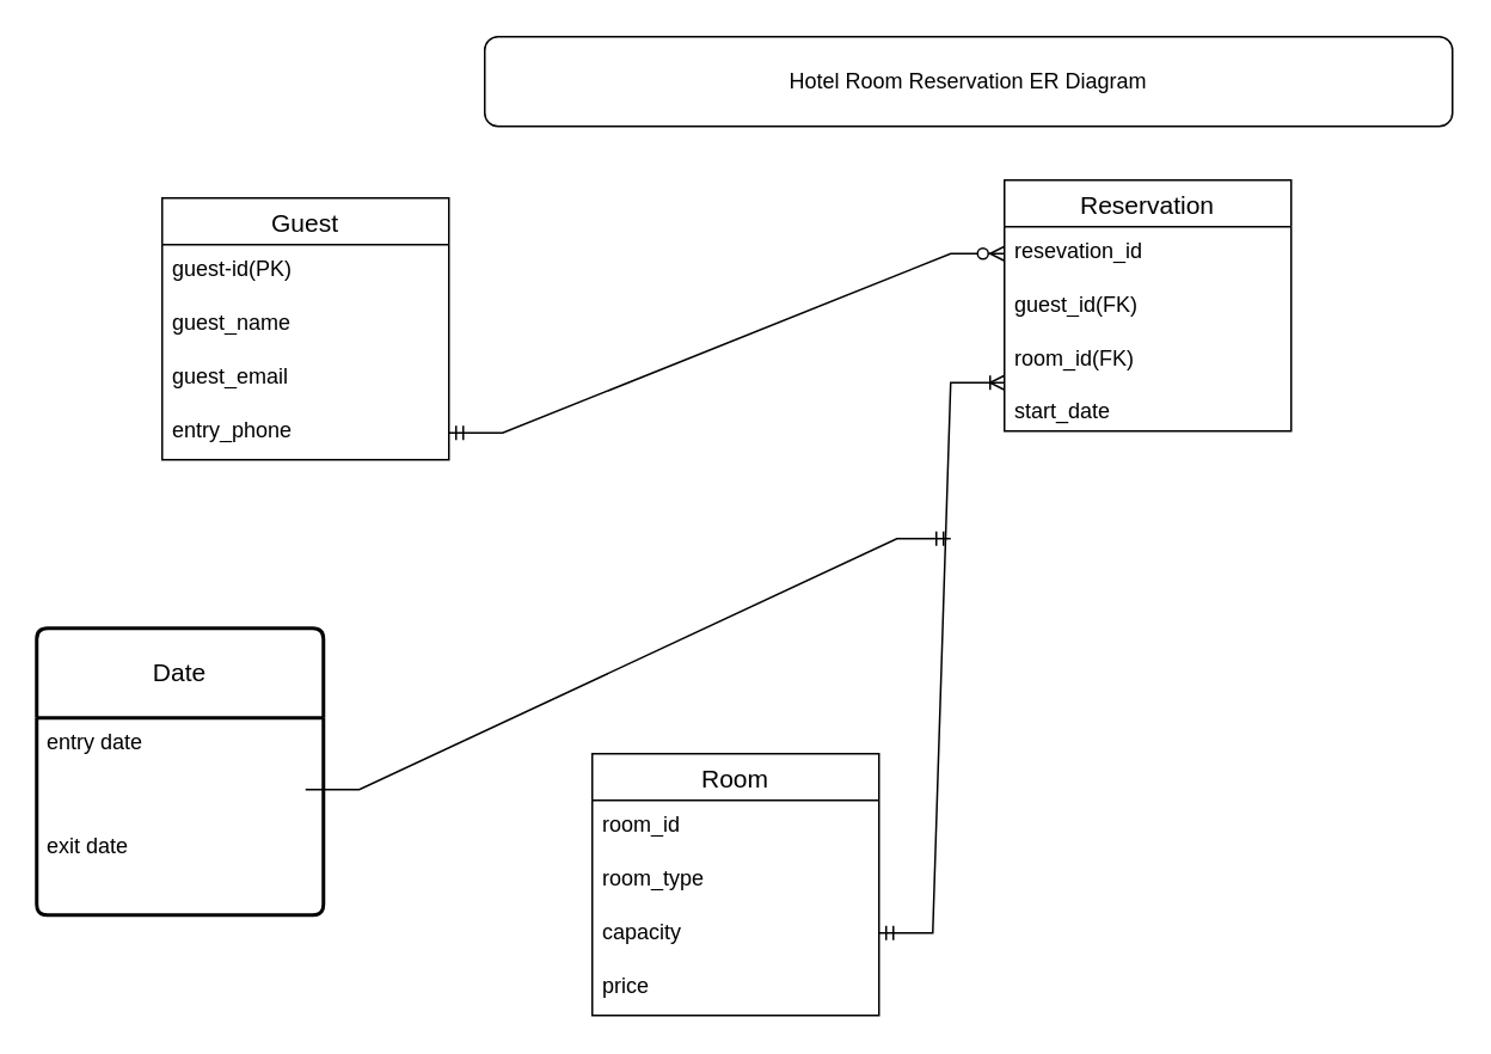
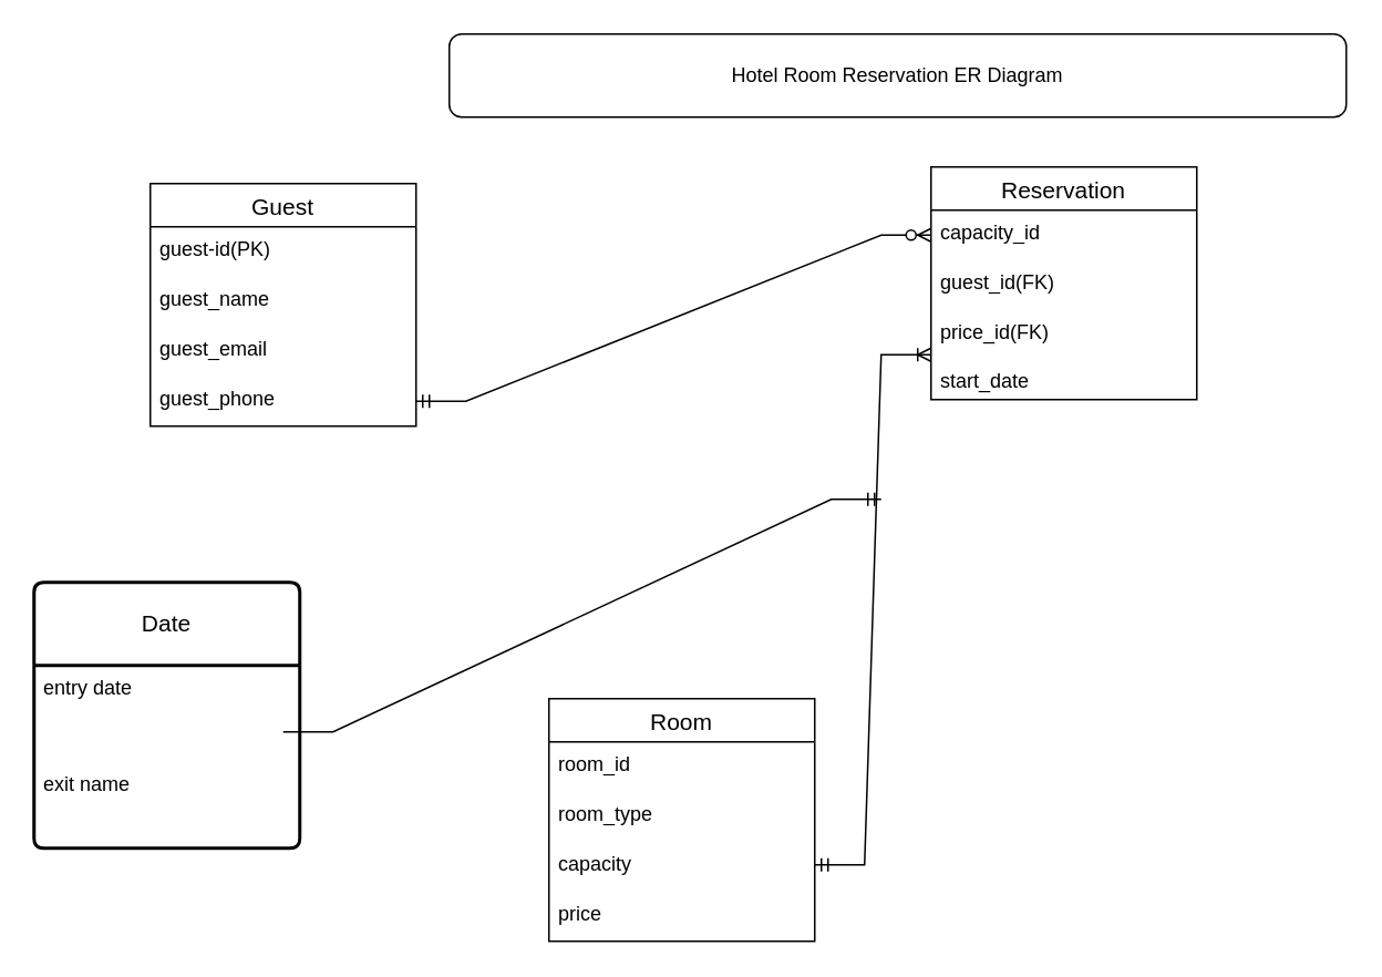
- <mxCell id="8" value="resevation_id" style="text;strokeColor=none;fillColor=none;spacingLeft=4;spacingRight=4;overflow=hidden;rotatable=0;points=[[0,0.5],[1,0.5]];portConstraint=eastwest;fontSize=12;whiteSpace=wrap;html=1;" parent="7" vertex="1"><mxGeometry y="26" width="160" height="30" as="geometry" /></mxCell>
+ <mxCell id="8" value="capacity_id" style="text;strokeColor=none;fillColor=none;spacingLeft=4;spacingRight=4;overflow=hidden;rotatable=0;points=[[0,0.5],[1,0.5]];portConstraint=eastwest;fontSize=12;whiteSpace=wrap;html=1;" parent="7" vertex="1"><mxGeometry y="26" width="160" height="30" as="geometry" /></mxCell>
- <mxCell id="10" value="room_id(FK)&lt;br&gt;&lt;br&gt;start_date&lt;br&gt;&lt;br&gt;" style="text;strokeColor=none;fillColor=none;spacingLeft=4;spacingRight=4;overflow=hidden;rotatable=0;points=[[0,0.5],[1,0.5]];portConstraint=eastwest;fontSize=12;whiteSpace=wrap;html=1;" parent="7" vertex="1"><mxGeometry y="86" width="160" height="54" as="geometry" /></mxCell>
+ <mxCell id="10" value="price_id(FK)&lt;br&gt;&lt;br&gt;start_date&lt;br&gt;&lt;br&gt;" style="text;strokeColor=none;fillColor=none;spacingLeft=4;spacingRight=4;overflow=hidden;rotatable=0;points=[[0,0.5],[1,0.5]];portConstraint=eastwest;fontSize=12;whiteSpace=wrap;html=1;" parent="7" vertex="1"><mxGeometry y="86" width="160" height="54" as="geometry" /></mxCell>
- <mxCell id="6" value="entry_phone" style="text;strokeColor=none;fillColor=none;spacingLeft=4;spacingRight=4;overflow=hidden;rotatable=0;points=[[0,0.5],[1,0.5]];portConstraint=eastwest;fontSize=12;whiteSpace=wrap;html=1;" parent="2" vertex="1"><mxGeometry y="116" width="160" height="30" as="geometry" /></mxCell>
+ <mxCell id="6" value="guest_phone" style="text;strokeColor=none;fillColor=none;spacingLeft=4;spacingRight=4;overflow=hidden;rotatable=0;points=[[0,0.5],[1,0.5]];portConstraint=eastwest;fontSize=12;whiteSpace=wrap;html=1;" parent="2" vertex="1"><mxGeometry y="116" width="160" height="30" as="geometry" /></mxCell>
- <mxCell id="20" value="entry date&lt;br&gt;&lt;br&gt;&lt;br&gt;&lt;br&gt;exit date" style="align=left;strokeColor=none;fillColor=none;spacingLeft=4;fontSize=12;verticalAlign=top;resizable=0;rotatable=0;part=1;html=1;" parent="19" vertex="1"><mxGeometry y="50" width="160" height="110" as="geometry" /></mxCell>
+ <mxCell id="20" value="entry date&lt;br&gt;&lt;br&gt;&lt;br&gt;&lt;br&gt;exit name" style="align=left;strokeColor=none;fillColor=none;spacingLeft=4;fontSize=12;verticalAlign=top;resizable=0;rotatable=0;part=1;html=1;" parent="19" vertex="1"><mxGeometry y="50" width="160" height="110" as="geometry" /></mxCell>
